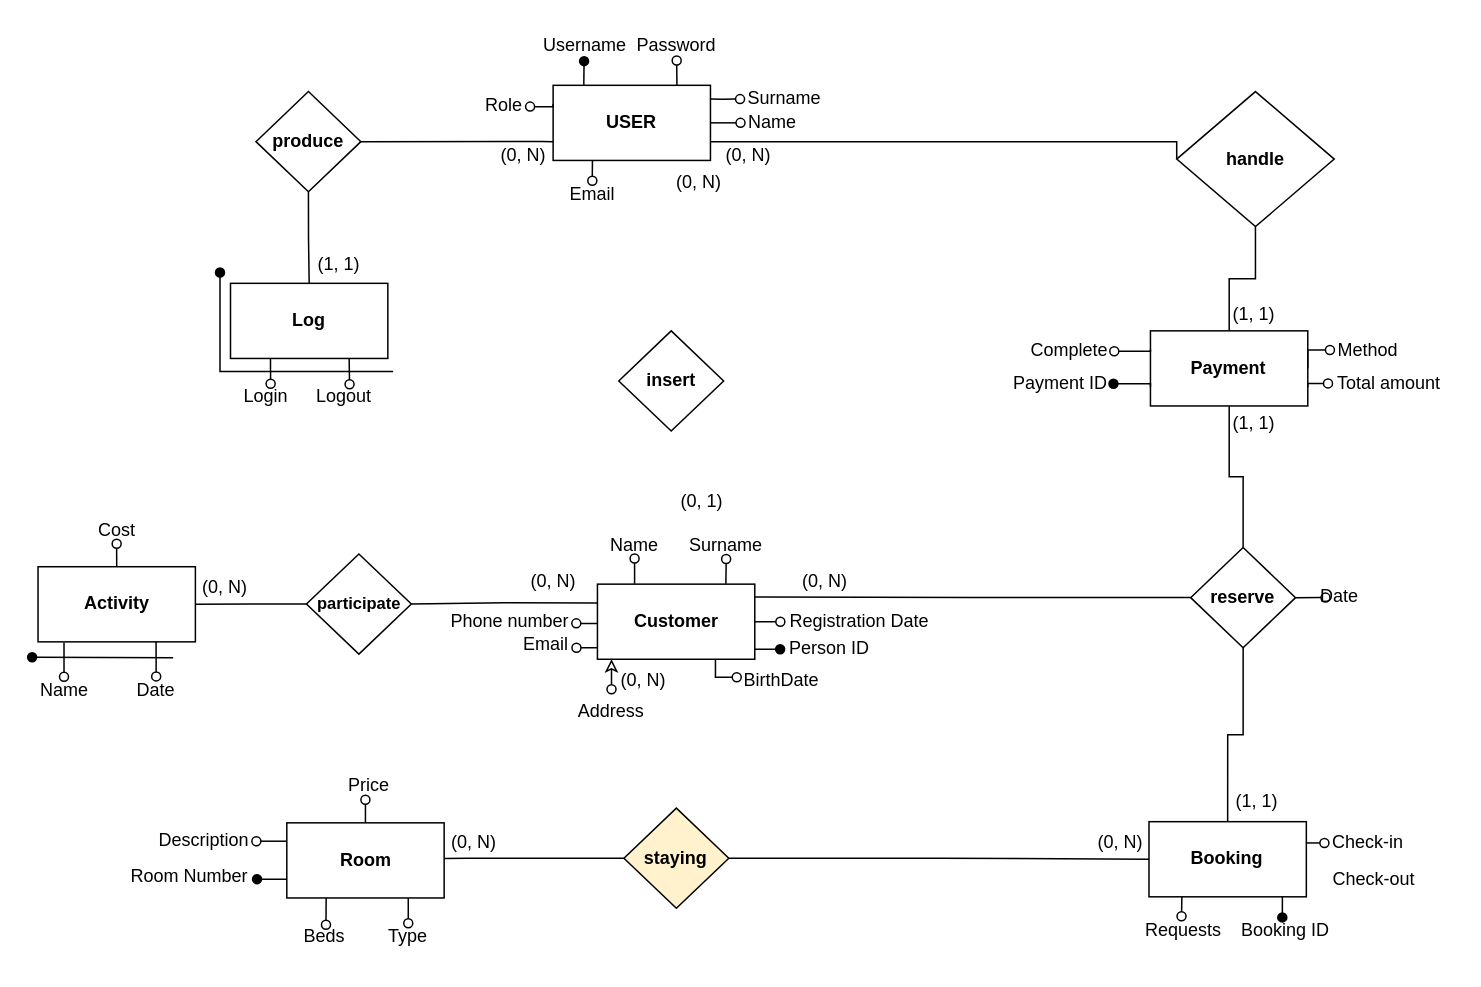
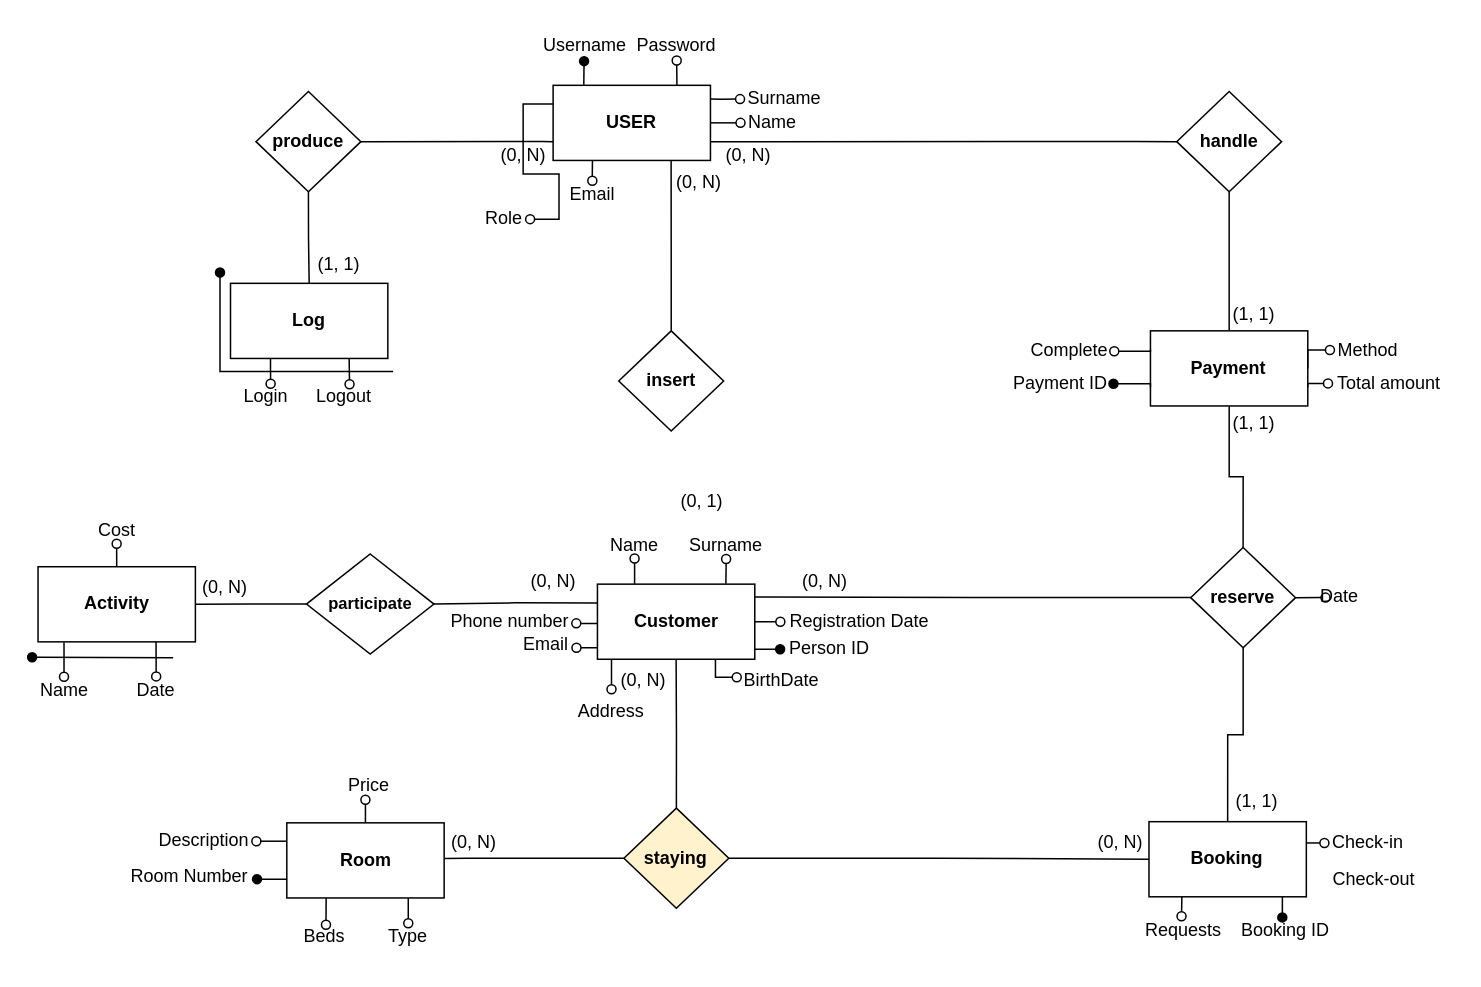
- <mxCell id="105" value="Role" style="text;html=1;align=center;verticalAlign=middle;resizable=0;points=[];autosize=1;strokeColor=none;fillColor=none;" parent="1" vertex="1"><mxGeometry x="317.003" y="60.541" width="35" height="18" as="geometry" /></mxCell>
+ <mxCell id="105" value="Role" style="text;html=1;align=center;verticalAlign=middle;resizable=0;points=[];autosize=1;strokeColor=none;fillColor=none;" parent="1" vertex="1"><mxGeometry x="317.003" y="135.541" width="35" height="18" as="geometry" /></mxCell>
- <mxCell id="85" value="&lt;b&gt;handle&lt;/b&gt;" style="rhombus;whiteSpace=wrap;html=1;" parent="1" vertex="1"><mxGeometry x="783.818" y="60.548" width="105" height="90" as="geometry" /></mxCell>
+ <mxCell id="85" value="&lt;b&gt;handle&lt;/b&gt;" style="rhombus;whiteSpace=wrap;html=1;" parent="1" vertex="1"><mxGeometry x="783.818" y="60.548" width="69.925" height="66.767" as="geometry" /></mxCell>
+ <mxCell id="98" style="edgeStyle=orthogonalEdgeStyle;rounded=0;orthogonalLoop=1;jettySize=auto;html=1;entryX=0.75;entryY=1;entryDx=0;entryDy=0;endArrow=none;endFill=0;exitX=0.5;exitY=0;exitDx=0;exitDy=0;" parent="1" source="99" target="2" edge="1"><mxGeometry relative="1" as="geometry"><Array as="points"><mxPoint x="447" y="163" /></Array></mxGeometry></mxCell>
- <mxCell id="5" value="&lt;font size=&quot;1&quot;&gt;&lt;b style=&quot;font-size: 11px&quot;&gt;participate&lt;/b&gt;&lt;/font&gt;" style="rhombus;whiteSpace=wrap;html=1;" parent="1" vertex="1"><mxGeometry x="203.636" y="368.825" width="69.925" height="66.767" as="geometry" /></mxCell>
+ <mxCell id="5" value="&lt;font size=&quot;1&quot;&gt;&lt;b style=&quot;font-size: 11px&quot;&gt;participate&lt;/b&gt;&lt;/font&gt;" style="rhombus;whiteSpace=wrap;html=1;" parent="1" vertex="1"><mxGeometry x="203.636" y="368.825" width="85" height="66.767" as="geometry" /></mxCell>
- <mxCell id="108" value="" style="edgeStyle=orthogonalEdgeStyle;rounded=0;orthogonalLoop=1;jettySize=auto;html=1;entryX=0.083;entryY=1.013;entryDx=0;entryDy=0;entryPerimeter=0;startArrow=oval;startFill=0;endArrow=classic;endFill=0;" edge="1" parent="1" source="109" target="57"><mxGeometry relative="1" as="geometry" /></mxCell>
+ <mxCell id="108" value="" style="edgeStyle=orthogonalEdgeStyle;rounded=0;orthogonalLoop=1;jettySize=auto;html=1;entryX=0.083;entryY=1.013;entryDx=0;entryDy=0;entryPerimeter=0;startArrow=oval;startFill=0;endArrow=none;endFill=0;" edge="1" parent="1" source="109" target="57"><mxGeometry relative="1" as="geometry" /></mxCell>
+ <mxCell id="58" value="" style="edgeStyle=orthogonalEdgeStyle;rounded=0;orthogonalLoop=1;jettySize=auto;html=1;startArrow=none;startFill=0;endArrow=none;endFill=0;exitX=0.5;exitY=0;exitDx=0;exitDy=0;entryX=0.5;entryY=1;entryDx=0;entryDy=0;" parent="1" source="4" target="57" edge="1"><mxGeometry x="-112.57" y="30.65" as="geometry"><mxPoint x="449.43" y="481.65" as="targetPoint" /></mxGeometry></mxCell>
